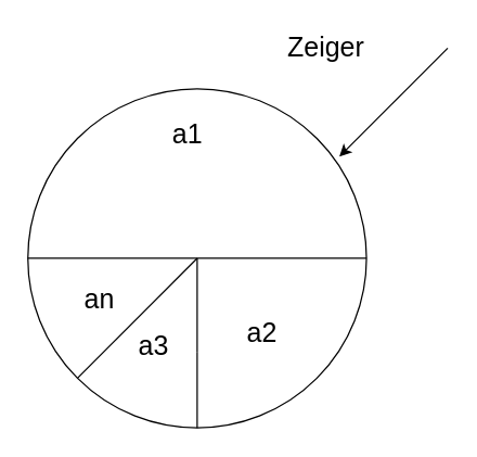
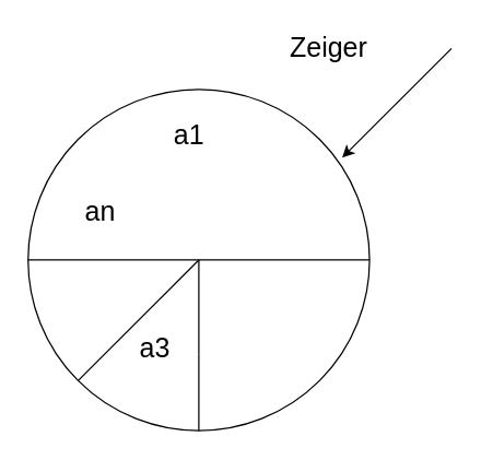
- <mxCell id="11" value="&lt;div style=&quot;font-size: 20px&quot;&gt;&lt;font style=&quot;font-size: 20px&quot;&gt;an&lt;/font&gt;&lt;/div&gt;" style="text;html=1;resizable=0;points=[];autosize=1;align=left;verticalAlign=top;spacingTop=-4;" vertex="1" parent="1"><mxGeometry x="60" y="205" width="40" height="20" as="geometry" /></mxCell>
+ <mxCell id="11" value="&lt;div style=&quot;font-size: 20px&quot;&gt;&lt;font style=&quot;font-size: 20px&quot;&gt;an&lt;/font&gt;&lt;/div&gt;" style="text;html=1;resizable=0;points=[];autosize=1;align=left;verticalAlign=top;spacingTop=-4;" vertex="1" parent="1"><mxGeometry x="60" y="140" width="40" height="20" as="geometry" /></mxCell>
- <mxCell id="9" value="&lt;div style=&quot;font-size: 20px&quot;&gt;&lt;font style=&quot;font-size: 20px&quot;&gt;a2&lt;/font&gt;&lt;/div&gt;" style="text;html=1;resizable=0;points=[];autosize=1;align=left;verticalAlign=top;spacingTop=-4;" vertex="1" parent="1"><mxGeometry x="180" y="230" width="40" height="20" as="geometry" /></mxCell>
